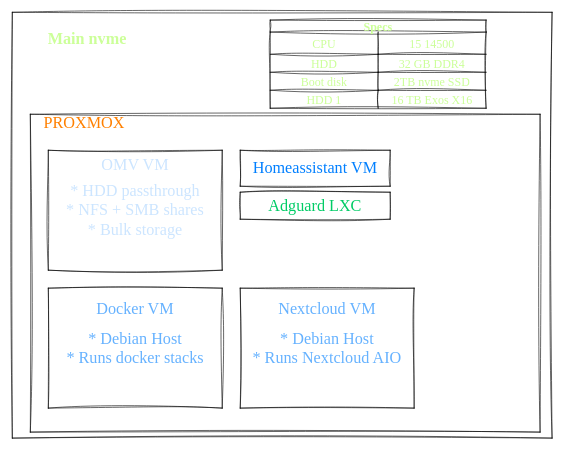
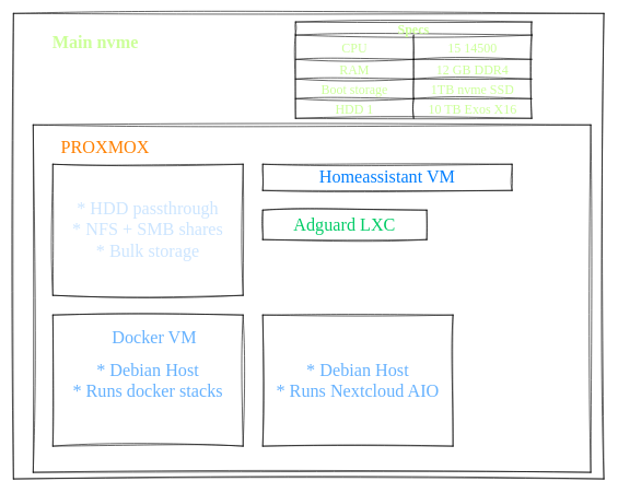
- <mxCell id="9" value="HDD" style="shape=partialRectangle;html=1;whiteSpace=wrap;connectable=0;fillColor=none;top=0;left=0;bottom=0;right=0;overflow=hidden;sketch=1;hachureGap=4;jiggle=2;curveFitting=1;fontFamily=Architects Daughter;fontSource=https%3A%2F%2Ffonts.googleapis.com%2Fcss%3Ffamily%3DArchitects%2BDaughter;fontSize=20;fontColor=#CCFF99;" vertex="1" parent="8"><mxGeometry width="180" height="30" as="geometry"><mxRectangle width="180" height="30" as="alternateBounds" /></mxGeometry></mxCell>
+ <mxCell id="9" value="RAM" style="shape=partialRectangle;html=1;whiteSpace=wrap;connectable=0;fillColor=none;top=0;left=0;bottom=0;right=0;overflow=hidden;sketch=1;hachureGap=4;jiggle=2;curveFitting=1;fontFamily=Architects Daughter;fontSource=https%3A%2F%2Ffonts.googleapis.com%2Fcss%3Ffamily%3DArchitects%2BDaughter;fontSize=20;fontColor=#CCFF99;" vertex="1" parent="8"><mxGeometry width="180" height="30" as="geometry"><mxRectangle width="180" height="30" as="alternateBounds" /></mxGeometry></mxCell>
- <mxCell id="10" value="32 GB DDR4" style="shape=partialRectangle;html=1;whiteSpace=wrap;connectable=0;fillColor=none;top=0;left=0;bottom=0;right=0;overflow=hidden;sketch=1;hachureGap=4;jiggle=2;curveFitting=1;fontFamily=Architects Daughter;fontSource=https%3A%2F%2Ffonts.googleapis.com%2Fcss%3Ffamily%3DArchitects%2BDaughter;fontSize=20;fontColor=#CCFF99;" vertex="1" parent="8"><mxGeometry x="180" width="180" height="30" as="geometry"><mxRectangle width="180" height="30" as="alternateBounds" /></mxGeometry></mxCell>
+ <mxCell id="10" value="12 GB DDR4" style="shape=partialRectangle;html=1;whiteSpace=wrap;connectable=0;fillColor=none;top=0;left=0;bottom=0;right=0;overflow=hidden;sketch=1;hachureGap=4;jiggle=2;curveFitting=1;fontFamily=Architects Daughter;fontSource=https%3A%2F%2Ffonts.googleapis.com%2Fcss%3Ffamily%3DArchitects%2BDaughter;fontSize=20;fontColor=#CCFF99;" vertex="1" parent="8"><mxGeometry x="180" width="180" height="30" as="geometry"><mxRectangle width="180" height="30" as="alternateBounds" /></mxGeometry></mxCell>
- <mxCell id="12" value="Boot disk" style="shape=partialRectangle;html=1;whiteSpace=wrap;connectable=0;fillColor=none;top=0;left=0;bottom=0;right=0;overflow=hidden;sketch=1;hachureGap=4;jiggle=2;curveFitting=1;fontFamily=Architects Daughter;fontSource=https%3A%2F%2Ffonts.googleapis.com%2Fcss%3Ffamily%3DArchitects%2BDaughter;fontSize=20;fontColor=#CCFF99;" vertex="1" parent="11"><mxGeometry width="180" height="30" as="geometry"><mxRectangle width="180" height="30" as="alternateBounds" /></mxGeometry></mxCell>
+ <mxCell id="12" value="Boot storage" style="shape=partialRectangle;html=1;whiteSpace=wrap;connectable=0;fillColor=none;top=0;left=0;bottom=0;right=0;overflow=hidden;sketch=1;hachureGap=4;jiggle=2;curveFitting=1;fontFamily=Architects Daughter;fontSource=https%3A%2F%2Ffonts.googleapis.com%2Fcss%3Ffamily%3DArchitects%2BDaughter;fontSize=20;fontColor=#CCFF99;" vertex="1" parent="11"><mxGeometry width="180" height="30" as="geometry"><mxRectangle width="180" height="30" as="alternateBounds" /></mxGeometry></mxCell>
- <mxCell id="13" value="2TB nvme SSD" style="shape=partialRectangle;html=1;whiteSpace=wrap;connectable=0;fillColor=none;top=0;left=0;bottom=0;right=0;overflow=hidden;sketch=1;hachureGap=4;jiggle=2;curveFitting=1;fontFamily=Architects Daughter;fontSource=https%3A%2F%2Ffonts.googleapis.com%2Fcss%3Ffamily%3DArchitects%2BDaughter;fontSize=20;fontColor=#CCFF99;" vertex="1" parent="11"><mxGeometry x="180" width="180" height="30" as="geometry"><mxRectangle width="180" height="30" as="alternateBounds" /></mxGeometry></mxCell>
+ <mxCell id="13" value="1TB nvme SSD" style="shape=partialRectangle;html=1;whiteSpace=wrap;connectable=0;fillColor=none;top=0;left=0;bottom=0;right=0;overflow=hidden;sketch=1;hachureGap=4;jiggle=2;curveFitting=1;fontFamily=Architects Daughter;fontSource=https%3A%2F%2Ffonts.googleapis.com%2Fcss%3Ffamily%3DArchitects%2BDaughter;fontSize=20;fontColor=#CCFF99;" vertex="1" parent="11"><mxGeometry x="180" width="180" height="30" as="geometry"><mxRectangle width="180" height="30" as="alternateBounds" /></mxGeometry></mxCell>
- <mxCell id="16" value="16 TB Exos X16" style="shape=partialRectangle;html=1;whiteSpace=wrap;connectable=0;fillColor=none;top=0;left=0;bottom=0;right=0;overflow=hidden;sketch=1;hachureGap=4;jiggle=2;curveFitting=1;fontFamily=Architects Daughter;fontSource=https%3A%2F%2Ffonts.googleapis.com%2Fcss%3Ffamily%3DArchitects%2BDaughter;fontSize=20;fontColor=#CCFF99;" vertex="1" parent="14"><mxGeometry x="180" width="180" height="30" as="geometry"><mxRectangle width="180" height="30" as="alternateBounds" /></mxGeometry></mxCell>
+ <mxCell id="16" value="10 TB Exos X16" style="shape=partialRectangle;html=1;whiteSpace=wrap;connectable=0;fillColor=none;top=0;left=0;bottom=0;right=0;overflow=hidden;sketch=1;hachureGap=4;jiggle=2;curveFitting=1;fontFamily=Architects Daughter;fontSource=https%3A%2F%2Ffonts.googleapis.com%2Fcss%3Ffamily%3DArchitects%2BDaughter;fontSize=20;fontColor=#CCFF99;" vertex="1" parent="14"><mxGeometry x="180" width="180" height="30" as="geometry"><mxRectangle width="180" height="30" as="alternateBounds" /></mxGeometry></mxCell>
- <mxCell id="18" value="PROXMOX" style="text;html=1;strokeColor=none;fillColor=none;align=center;verticalAlign=middle;whiteSpace=wrap;rounded=0;sketch=1;hachureGap=4;jiggle=2;curveFitting=1;fontFamily=Architects Daughter;fontSource=https%3A%2F%2Ffonts.googleapis.com%2Fcss%3Ffamily%3DArchitects%2BDaughter;fontSize=27;fontColor=#FF8000;" vertex="1" parent="1"><mxGeometry x="50" y="190" width="180" height="30" as="geometry" /></mxCell>
+ <mxCell id="18" value="PROXMOX" style="text;html=1;strokeColor=none;fillColor=none;align=center;verticalAlign=middle;whiteSpace=wrap;rounded=0;sketch=1;hachureGap=4;jiggle=2;curveFitting=1;fontFamily=Architects Daughter;fontSource=https%3A%2F%2Ffonts.googleapis.com%2Fcss%3Ffamily%3DArchitects%2BDaughter;fontSize=27;fontColor=#FF8000;" vertex="1" parent="1"><mxGeometry x="70" y="210" width="180" height="30" as="geometry" /></mxCell>
- <mxCell id="22" value="OMV VM" style="text;html=1;strokeColor=none;fillColor=none;align=center;verticalAlign=middle;whiteSpace=wrap;rounded=0;sketch=1;hachureGap=4;jiggle=2;curveFitting=1;fontFamily=Architects Daughter;fontSource=https%3A%2F%2Ffonts.googleapis.com%2Fcss%3Ffamily%3DArchitects%2BDaughter;fontSize=27;fontColor=#CCE5FF;" vertex="1" parent="1"><mxGeometry x="115" y="260" width="220" height="30" as="geometry" /></mxCell>
- <mxCell id="19" value="&lt;font color=&quot;#007fff&quot;&gt;Homeassistant VM&lt;/font&gt;" style="rounded=0;whiteSpace=wrap;html=1;sketch=1;hachureGap=4;jiggle=2;curveFitting=1;fontFamily=Architects Daughter;fontSource=https%3A%2F%2Ffonts.googleapis.com%2Fcss%3Ffamily%3DArchitects%2BDaughter;fontSize=27;fontColor=#FF8000;fillColor=none;" vertex="1" parent="1"><mxGeometry x="400" y="250" width="250" height="60" as="geometry" /></mxCell>
+ <mxCell id="19" value="&lt;font color=&quot;#007fff&quot;&gt;Homeassistant VM&lt;/font&gt;" style="rounded=0;whiteSpace=wrap;html=1;sketch=1;hachureGap=4;jiggle=2;curveFitting=1;fontFamily=Architects Daughter;fontSource=https%3A%2F%2Ffonts.googleapis.com%2Fcss%3Ffamily%3DArchitects%2BDaughter;fontSize=27;fontColor=#FF8000;fillColor=none;" vertex="1" parent="1"><mxGeometry x="400" y="250" width="380" height="40" as="geometry" /></mxCell>
- <mxCell id="24" value="Docker VM" style="text;html=1;strokeColor=none;fillColor=none;align=center;verticalAlign=middle;whiteSpace=wrap;rounded=0;sketch=1;hachureGap=4;jiggle=2;curveFitting=1;fontFamily=Architects Daughter;fontSource=https%3A%2F%2Ffonts.googleapis.com%2Fcss%3Ffamily%3DArchitects%2BDaughter;fontSize=27;fontColor=#66B2FF;" vertex="1" parent="1"><mxGeometry x="115" y="500" width="220" height="30" as="geometry" /></mxCell>
+ <mxCell id="24" value="Docker VM" style="text;html=1;strokeColor=none;fillColor=none;align=center;verticalAlign=middle;whiteSpace=wrap;rounded=0;sketch=1;hachureGap=4;jiggle=2;curveFitting=1;fontFamily=Architects Daughter;fontSource=https%3A%2F%2Ffonts.googleapis.com%2Fcss%3Ffamily%3DArchitects%2BDaughter;fontSize=27;fontColor=#66B2FF;" vertex="1" parent="1"><mxGeometry x="125" y="500" width="220" height="30" as="geometry" /></mxCell>
- <mxCell id="26" value="Nextcloud VM" style="text;html=1;strokeColor=none;fillColor=none;align=center;verticalAlign=middle;whiteSpace=wrap;rounded=0;sketch=1;hachureGap=4;jiggle=2;curveFitting=1;fontFamily=Architects Daughter;fontSource=https%3A%2F%2Ffonts.googleapis.com%2Fcss%3Ffamily%3DArchitects%2BDaughter;fontSize=27;fontColor=#66B2FF;" vertex="1" parent="1"><mxGeometry x="435" y="500" width="220" height="30" as="geometry" /></mxCell>
